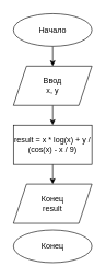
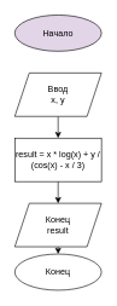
- <mxCell id="3" value="Начало" style="ellipse;whiteSpace=wrap;html=1;" vertex="1" parent="1"><mxGeometry x="20" y="20" width="120" height="50" as="geometry" /></mxCell>
+ <mxCell id="3" value="Начало" style="ellipse;whiteSpace=wrap;html=1;fillColor=#e1d5e7;" vertex="1" parent="1"><mxGeometry x="20" y="20" width="120" height="50" as="geometry" /></mxCell>
- <mxCell id="2" style="edgeStyle=orthogonalEdgeStyle;rounded=0;orthogonalLoop=1;jettySize=auto;html=1;exitX=0.5;exitY=1;exitDx=0;exitDy=0;entryX=0.5;entryY=0;entryDx=0;entryDy=0;" edge="1" parent="1" source="3" target="5"><mxGeometry relative="1" as="geometry" /></mxCell>
- <mxCell id="7" value="result = x * log(x) + y / (cos(x) - x / 9)" style="rounded=0;whiteSpace=wrap;html=1;" vertex="1" parent="1"><mxGeometry x="20" y="190" width="120" height="60" as="geometry" /></mxCell>
+ <mxCell id="7" value="result = x * log(x) + y / (cos(x) - x / 3)" style="rounded=0;whiteSpace=wrap;html=1;" vertex="1" parent="1"><mxGeometry x="20" y="190" width="120" height="60" as="geometry" /></mxCell>
+ <mxCell id="8" style="edgeStyle=orthogonalEdgeStyle;rounded=0;orthogonalLoop=1;jettySize=auto;html=1;exitX=0.5;exitY=1;exitDx=0;exitDy=0;entryX=0.5;entryY=0;entryDx=0;entryDy=0;" edge="1" parent="1" source="9" target="10"><mxGeometry relative="1" as="geometry" /></mxCell>
